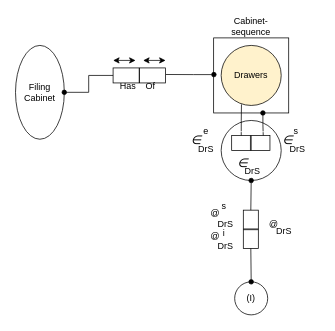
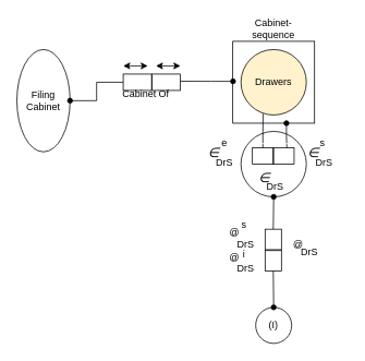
- <mxCell id="10" value="Has" style="text;html=1;strokeColor=none;fillColor=none;align=center;verticalAlign=middle;whiteSpace=wrap;rounded=0;" vertex="1" parent="1"><mxGeometry x="140" y="100" width="60" height="30" as="geometry" /></mxCell>
+ <mxCell id="10" value="Cabinet" style="text;html=1;strokeColor=none;fillColor=none;align=center;verticalAlign=middle;whiteSpace=wrap;rounded=0;" vertex="1" parent="1"><mxGeometry x="140" y="100" width="60" height="30" as="geometry" /></mxCell>
